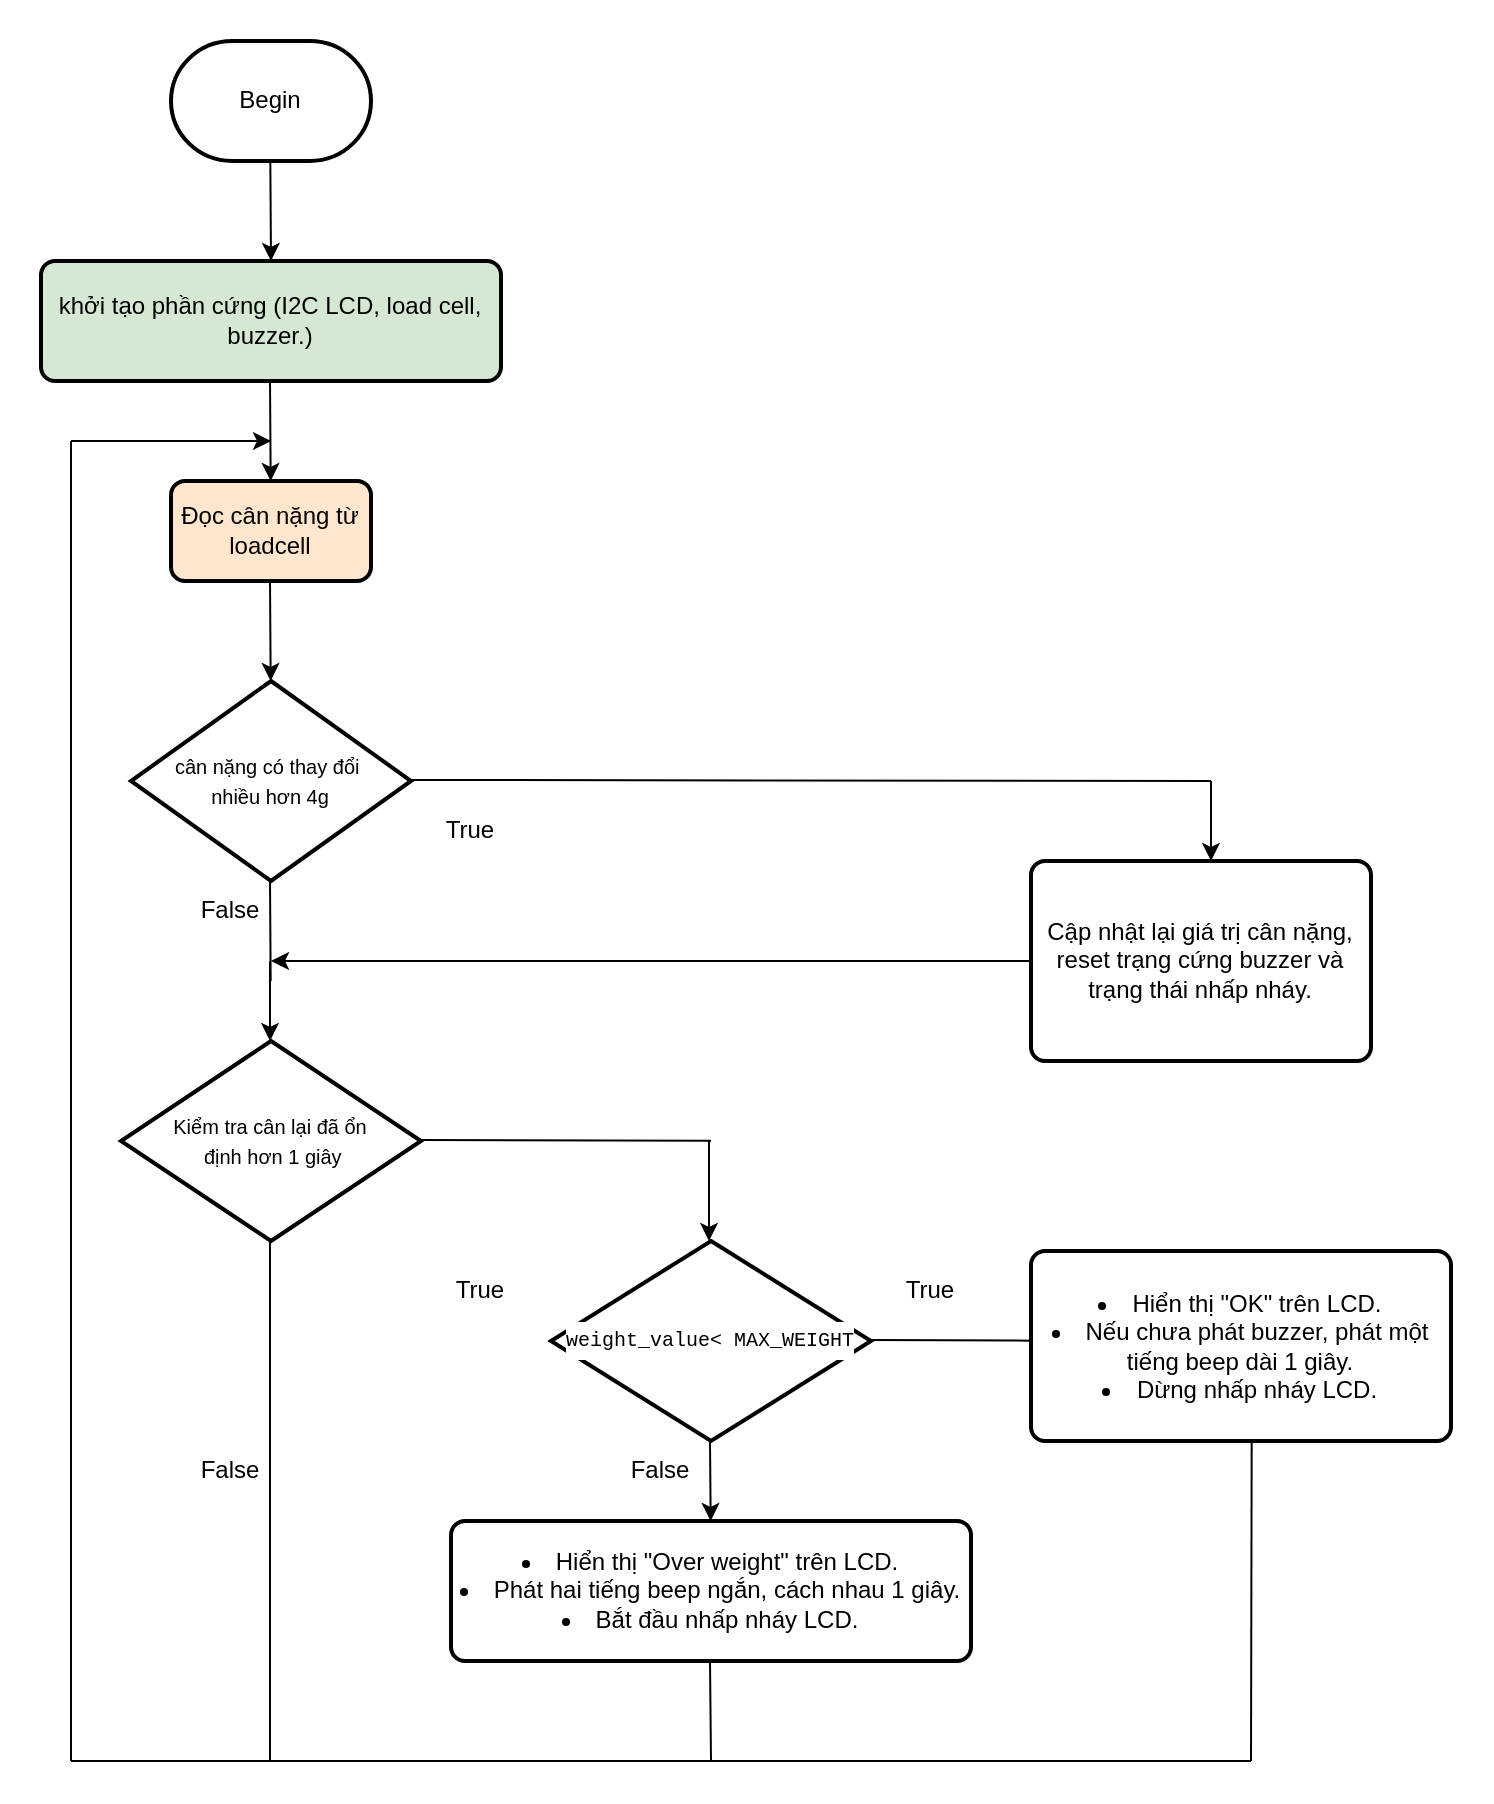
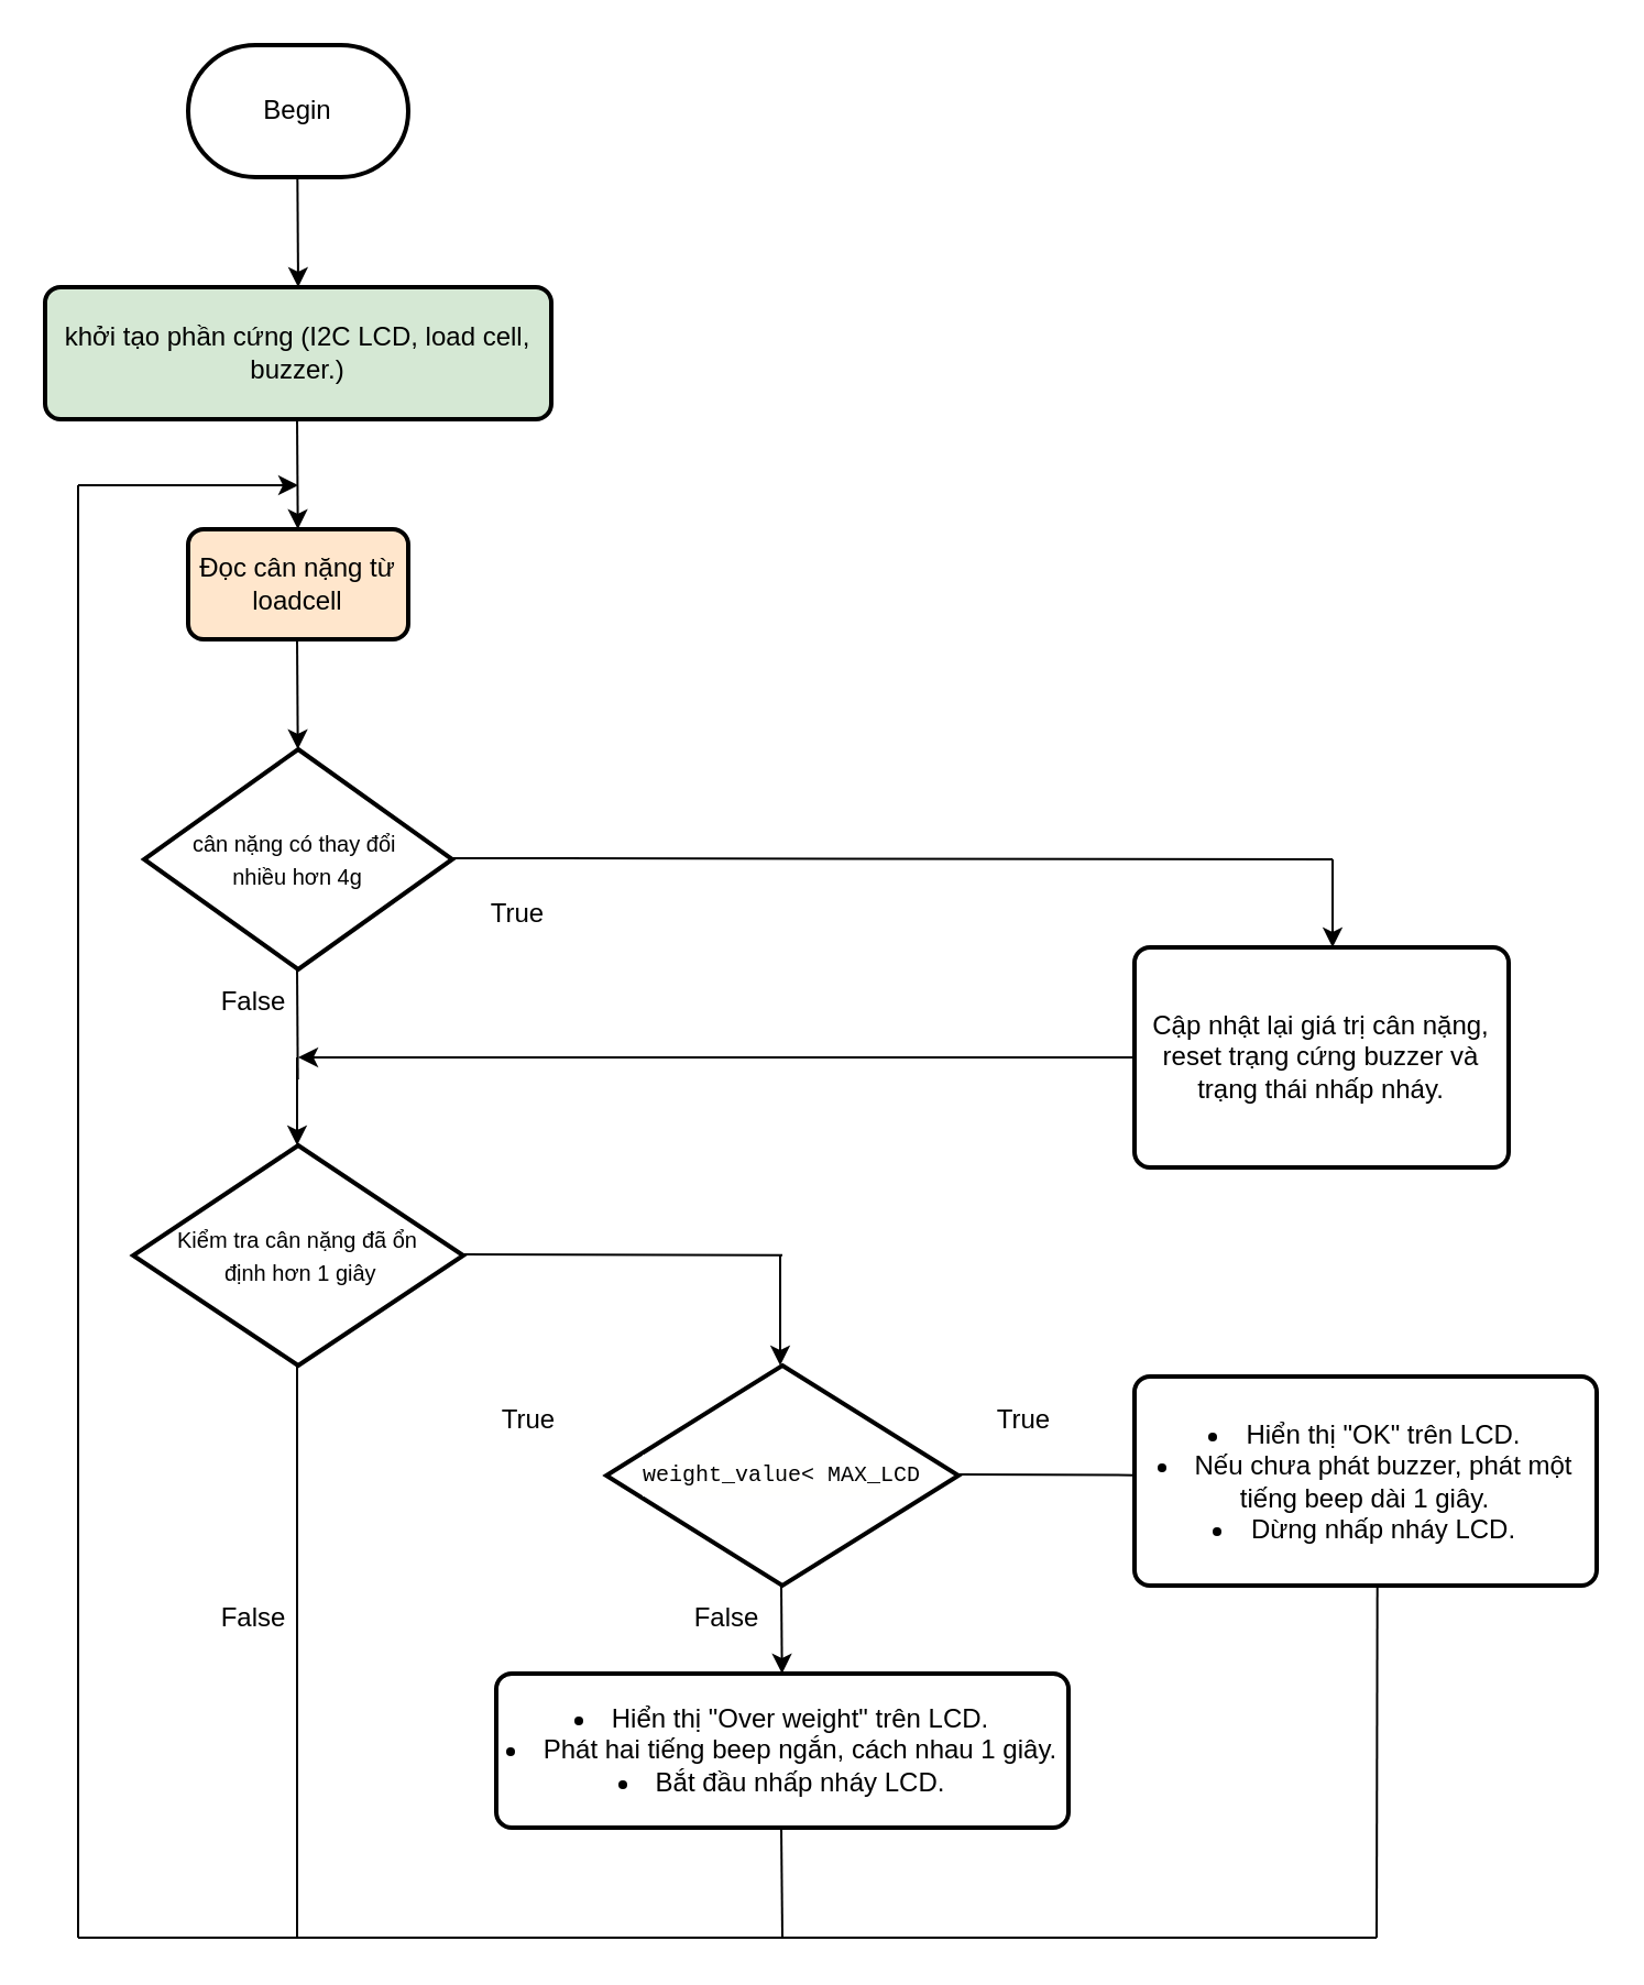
- <mxCell id="16" value="&lt;font style=&quot;font-size: 10px;&quot;&gt;Kiểm tra cân lại đã ổn&lt;/font&gt;&lt;div&gt;&lt;font style=&quot;font-size: 10px;&quot;&gt;&amp;nbsp;định hơn 1 giây&lt;/font&gt;&lt;/div&gt;" style="strokeWidth=2;html=1;shape=mxgraph.flowchart.decision;whiteSpace=wrap;" parent="1" vertex="1"><mxGeometry x="60" y="520" width="150" height="100" as="geometry" /></mxCell>
+ <mxCell id="16" value="&lt;font style=&quot;font-size: 10px;&quot;&gt;Kiểm tra cân nặng đã ổn&lt;/font&gt;&lt;div&gt;&lt;font style=&quot;font-size: 10px;&quot;&gt;&amp;nbsp;định hơn 1 giây&lt;/font&gt;&lt;/div&gt;" style="strokeWidth=2;html=1;shape=mxgraph.flowchart.decision;whiteSpace=wrap;" parent="1" vertex="1"><mxGeometry x="60" y="520" width="150" height="100" as="geometry" /></mxCell>
- <mxCell id="20" value="&lt;div style=&quot;background-color: rgb(255, 255, 254); font-family: Consolas, &amp;quot;Courier New&amp;quot;, monospace; font-size: 10px; line-height: 19px; white-space: pre;&quot;&gt;weight_value&amp;lt; MAX_WEIGHT&lt;/div&gt;" style="strokeWidth=2;html=1;shape=mxgraph.flowchart.decision;whiteSpace=wrap;" parent="1" vertex="1"><mxGeometry x="275" y="620" width="160" height="100" as="geometry" /></mxCell>
+ <mxCell id="20" value="&lt;div style=&quot;background-color: rgb(255, 255, 254); font-family: Consolas, &amp;quot;Courier New&amp;quot;, monospace; font-size: 10px; line-height: 19px; white-space: pre;&quot;&gt;weight_value&amp;lt; MAX_LCD&lt;/div&gt;" style="strokeWidth=2;html=1;shape=mxgraph.flowchart.decision;whiteSpace=wrap;" parent="1" vertex="1"><mxGeometry x="275" y="620" width="160" height="100" as="geometry" /></mxCell>
